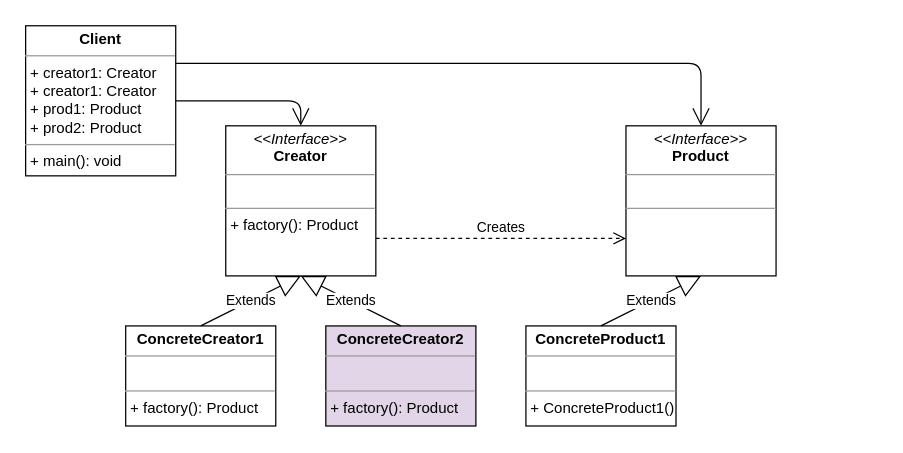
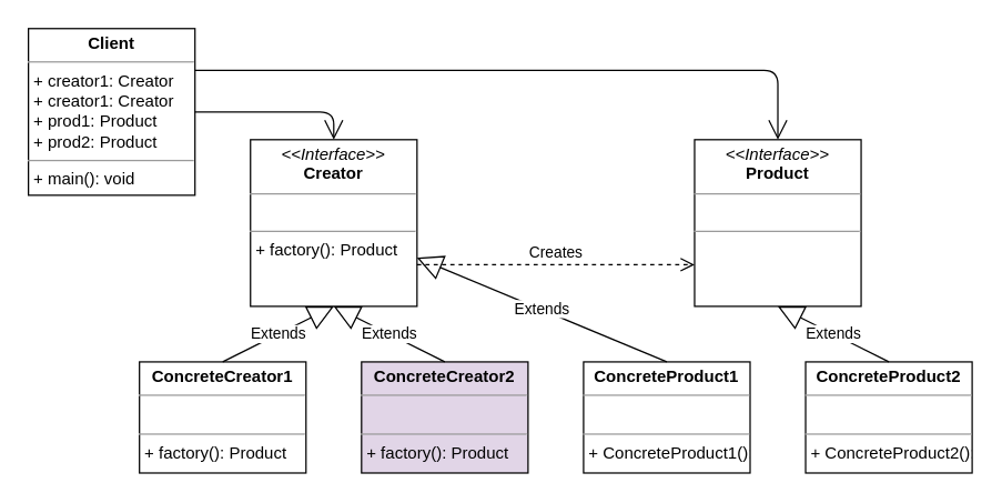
- <mxCell id="13" value="Extends" style="endArrow=block;endSize=16;endFill=0;html=1;exitX=0.5;exitY=0;exitDx=0;exitDy=0;entryX=0.5;entryY=1;entryDx=0;entryDy=0;" parent="1" source="8" target="4" edge="1"><mxGeometry width="160" relative="1" as="geometry"><mxPoint x="650" y="270" as="sourcePoint" /><mxPoint x="570" y="230" as="targetPoint" /></mxGeometry></mxCell>
+ <mxCell id="13" value="Extends" style="endArrow=block;endSize=16;endFill=0;html=1;exitX=0.5;exitY=0;exitDx=0;exitDy=0;" parent="1" source="8" target="3" edge="1"><mxGeometry width="160" relative="1" as="geometry"><mxPoint x="650" y="270" as="sourcePoint" /><mxPoint x="570" y="230" as="targetPoint" /></mxGeometry></mxCell>
+ <mxCell id="12" value="Extends" style="endArrow=block;endSize=16;endFill=0;html=1;exitX=0.5;exitY=0;exitDx=0;exitDy=0;entryX=0.5;entryY=1;entryDx=0;entryDy=0;" parent="1" source="9" target="4" edge="1"><mxGeometry width="160" relative="1" as="geometry"><mxPoint x="760" y="230" as="sourcePoint" /><mxPoint x="680" y="190" as="targetPoint" /></mxGeometry></mxCell>
+ <mxCell id="9" value="&lt;p style=&quot;margin: 0px ; margin-top: 4px ; text-align: center&quot;&gt;&lt;b&gt;ConcreteProduct2&lt;/b&gt;&lt;/p&gt;&lt;hr size=&quot;1&quot;&gt;&lt;p style=&quot;margin: 0px ; margin-left: 4px&quot;&gt;&lt;br&gt;&lt;/p&gt;&lt;hr size=&quot;1&quot;&gt;&lt;p style=&quot;margin: 0px ; margin-left: 4px&quot;&gt;+ ConcreteProduct2():&amp;nbsp;&lt;/p&gt;" style="verticalAlign=top;align=left;overflow=fill;fontSize=12;fontFamily=Helvetica;html=1;" parent="1" vertex="1"><mxGeometry x="580" y="260" width="120" height="80" as="geometry" /></mxCell>
